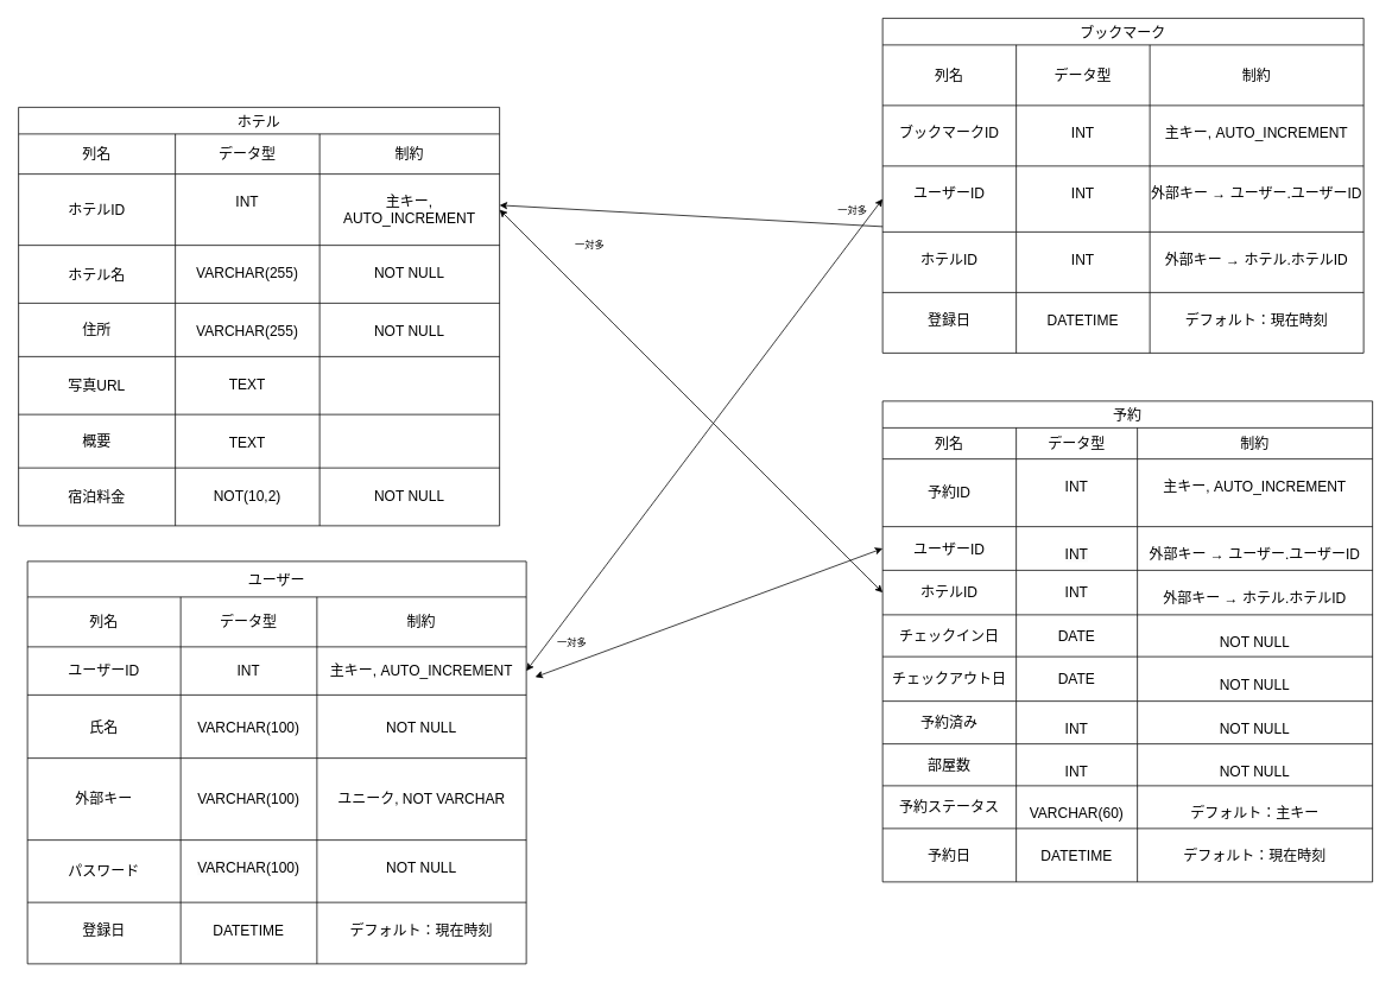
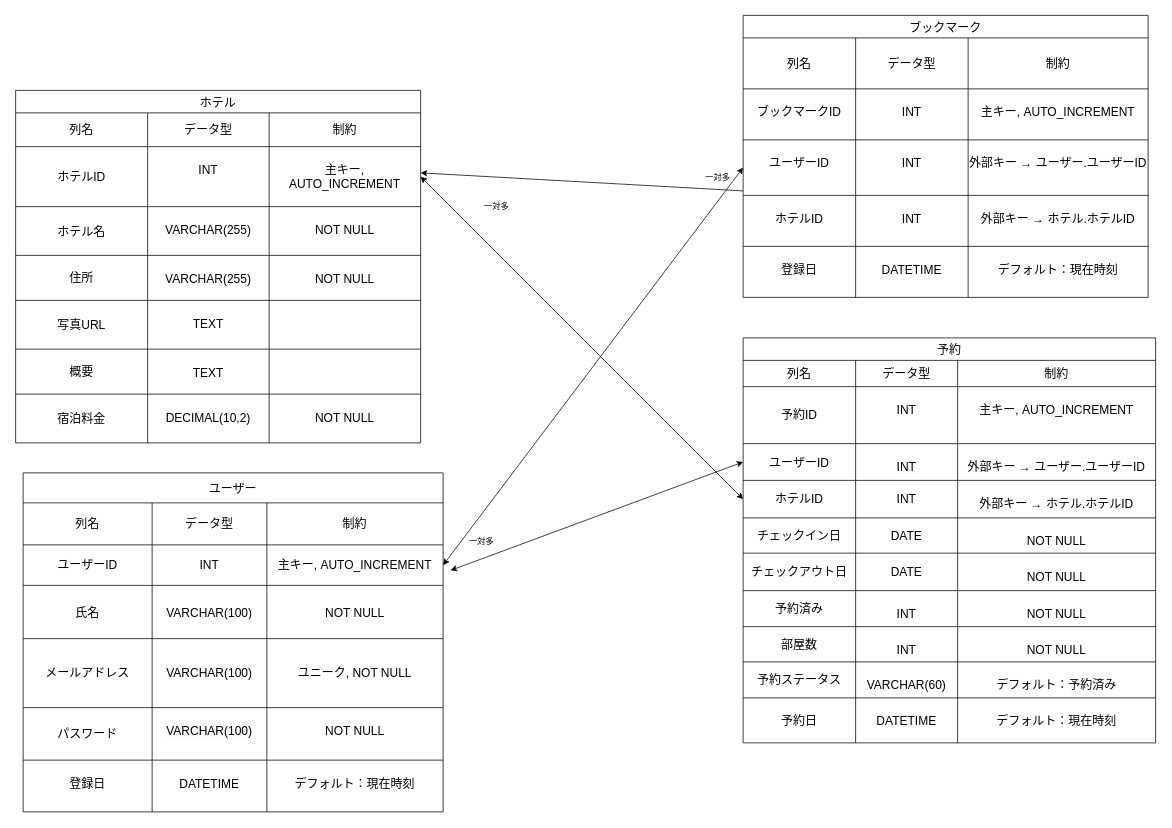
- <mxCell id="54" value="&#10;NOT(10,2)&#10;&#10;" style="shape=partialRectangle;html=1;whiteSpace=wrap;connectable=0;strokeColor=inherit;overflow=hidden;fillColor=none;top=0;left=0;bottom=0;right=0;pointerEvents=1;fontSize=16;" parent="52" vertex="1"><mxGeometry x="176" width="162" height="65" as="geometry"><mxRectangle width="162" height="65" as="alternateBounds" /></mxGeometry></mxCell>
+ <mxCell id="54" value="&#10;DECIMAL(10,2)&#10;&#10;" style="shape=partialRectangle;html=1;whiteSpace=wrap;connectable=0;strokeColor=inherit;overflow=hidden;fillColor=none;top=0;left=0;bottom=0;right=0;pointerEvents=1;fontSize=16;" parent="52" vertex="1"><mxGeometry x="176" width="162" height="65" as="geometry"><mxRectangle width="162" height="65" as="alternateBounds" /></mxGeometry></mxCell>
- <mxCell id="16" value="外部キー" style="shape=partialRectangle;html=1;whiteSpace=wrap;connectable=0;strokeColor=inherit;overflow=hidden;fillColor=none;top=0;left=0;bottom=0;right=0;pointerEvents=1;fontSize=16;" parent="15" vertex="1"><mxGeometry width="172" height="92" as="geometry"><mxRectangle width="172" height="92" as="alternateBounds" /></mxGeometry></mxCell>
+ <mxCell id="16" value="メールアドレス" style="shape=partialRectangle;html=1;whiteSpace=wrap;connectable=0;strokeColor=inherit;overflow=hidden;fillColor=none;top=0;left=0;bottom=0;right=0;pointerEvents=1;fontSize=16;" parent="15" vertex="1"><mxGeometry width="172" height="92" as="geometry"><mxRectangle width="172" height="92" as="alternateBounds" /></mxGeometry></mxCell>
- <mxCell id="18" value="ユニーク, NOT VARCHAR" style="shape=partialRectangle;html=1;whiteSpace=wrap;connectable=0;strokeColor=inherit;overflow=hidden;fillColor=none;top=0;left=0;bottom=0;right=0;pointerEvents=1;fontSize=16;" parent="15" vertex="1"><mxGeometry x="325" width="235" height="92" as="geometry"><mxRectangle width="235" height="92" as="alternateBounds" /></mxGeometry></mxCell>
+ <mxCell id="18" value="ユニーク, NOT NULL" style="shape=partialRectangle;html=1;whiteSpace=wrap;connectable=0;strokeColor=inherit;overflow=hidden;fillColor=none;top=0;left=0;bottom=0;right=0;pointerEvents=1;fontSize=16;" parent="15" vertex="1"><mxGeometry x="325" width="235" height="92" as="geometry"><mxRectangle width="235" height="92" as="alternateBounds" /></mxGeometry></mxCell>
- <mxCell id="92" value="&#10;デフォルト：主キー&#10;&#10;" style="shape=partialRectangle;html=1;whiteSpace=wrap;connectable=0;strokeColor=inherit;overflow=hidden;fillColor=none;top=0;left=0;bottom=0;right=0;pointerEvents=1;fontSize=16;" parent="89" vertex="1"><mxGeometry x="286" width="264" height="48" as="geometry"><mxRectangle width="264" height="48" as="alternateBounds" /></mxGeometry></mxCell>
+ <mxCell id="92" value="&#10;デフォルト：予約済み&#10;&#10;" style="shape=partialRectangle;html=1;whiteSpace=wrap;connectable=0;strokeColor=inherit;overflow=hidden;fillColor=none;top=0;left=0;bottom=0;right=0;pointerEvents=1;fontSize=16;" parent="89" vertex="1"><mxGeometry x="286" width="264" height="48" as="geometry"><mxRectangle width="264" height="48" as="alternateBounds" /></mxGeometry></mxCell>
